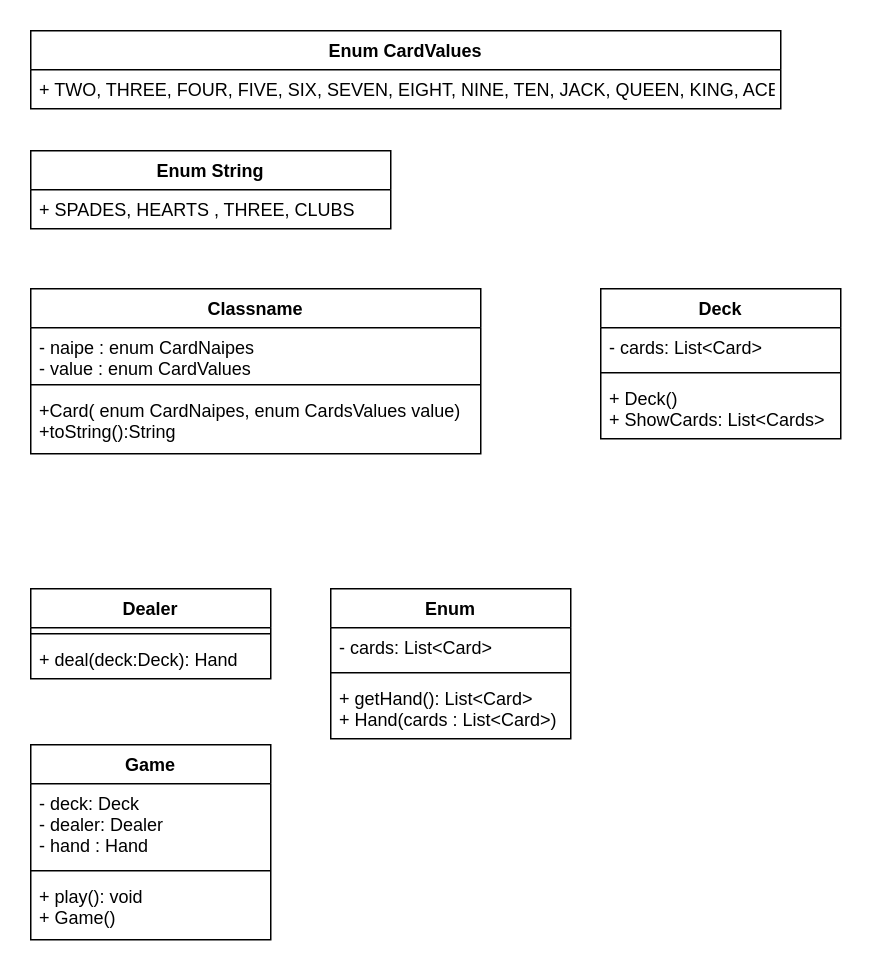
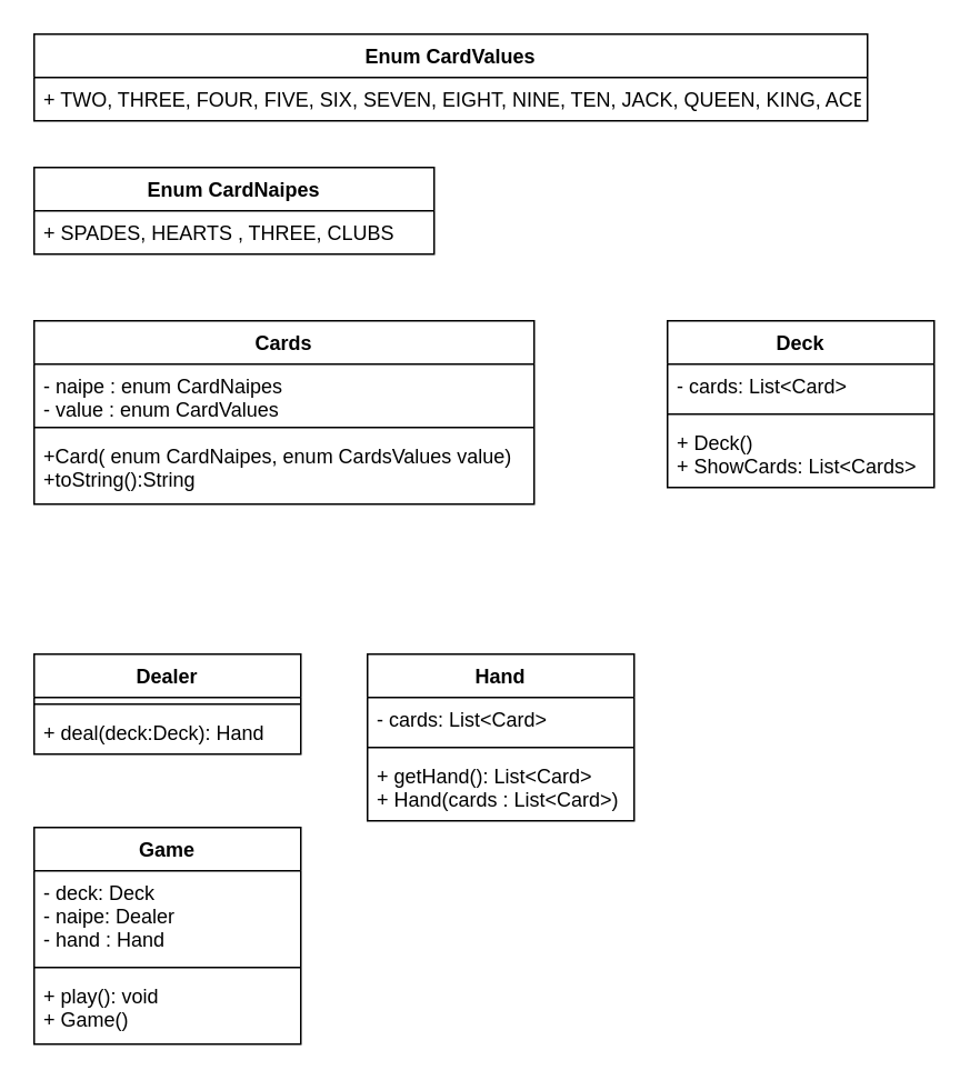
- <mxCell id="8" value="Enum String" style="swimlane;fontStyle=1;align=center;verticalAlign=top;childLayout=stackLayout;horizontal=1;startSize=26;horizontalStack=0;resizeParent=1;resizeParentMax=0;resizeLast=0;collapsible=1;marginBottom=0;" vertex="1" parent="1"><mxGeometry x="20" y="100" width="240" height="52" as="geometry" /></mxCell>
+ <mxCell id="8" value="Enum CardNaipes" style="swimlane;fontStyle=1;align=center;verticalAlign=top;childLayout=stackLayout;horizontal=1;startSize=26;horizontalStack=0;resizeParent=1;resizeParentMax=0;resizeLast=0;collapsible=1;marginBottom=0;" vertex="1" parent="1"><mxGeometry x="20" y="100" width="240" height="52" as="geometry" /></mxCell>
- <mxCell id="17" value="Classname" style="swimlane;fontStyle=1;align=center;verticalAlign=top;childLayout=stackLayout;horizontal=1;startSize=26;horizontalStack=0;resizeParent=1;resizeParentMax=0;resizeLast=0;collapsible=1;marginBottom=0;fillColor=none;gradientColor=none;" vertex="1" parent="1"><mxGeometry x="20" y="192" width="300" height="110" as="geometry" /></mxCell>
+ <mxCell id="17" value="Cards" style="swimlane;fontStyle=1;align=center;verticalAlign=top;childLayout=stackLayout;horizontal=1;startSize=26;horizontalStack=0;resizeParent=1;resizeParentMax=0;resizeLast=0;collapsible=1;marginBottom=0;fillColor=none;gradientColor=none;" vertex="1" parent="1"><mxGeometry x="20" y="192" width="300" height="110" as="geometry" /></mxCell>
- <mxCell id="13" value="Enum" style="swimlane;fontStyle=1;align=center;verticalAlign=top;childLayout=stackLayout;horizontal=1;startSize=26;horizontalStack=0;resizeParent=1;resizeParentMax=0;resizeLast=0;collapsible=1;marginBottom=0;fillColor=none;gradientColor=none;" vertex="1" parent="1"><mxGeometry x="220" y="392" width="160" height="100" as="geometry" /></mxCell>
+ <mxCell id="13" value="Hand" style="swimlane;fontStyle=1;align=center;verticalAlign=top;childLayout=stackLayout;horizontal=1;startSize=26;horizontalStack=0;resizeParent=1;resizeParentMax=0;resizeLast=0;collapsible=1;marginBottom=0;fillColor=none;gradientColor=none;" vertex="1" parent="1"><mxGeometry x="220" y="392" width="160" height="100" as="geometry" /></mxCell>
- <mxCell id="22" value="- deck: Deck&#10;- dealer: Dealer&#10;- hand : Hand" style="text;strokeColor=none;fillColor=none;align=left;verticalAlign=top;spacingLeft=4;spacingRight=4;overflow=hidden;rotatable=0;points=[[0,0.5],[1,0.5]];portConstraint=eastwest;" vertex="1" parent="21"><mxGeometry y="26" width="160" height="54" as="geometry" /></mxCell>
+ <mxCell id="22" value="- deck: Deck&#10;- naipe: Dealer&#10;- hand : Hand" style="text;strokeColor=none;fillColor=none;align=left;verticalAlign=top;spacingLeft=4;spacingRight=4;overflow=hidden;rotatable=0;points=[[0,0.5],[1,0.5]];portConstraint=eastwest;" vertex="1" parent="21"><mxGeometry y="26" width="160" height="54" as="geometry" /></mxCell>
